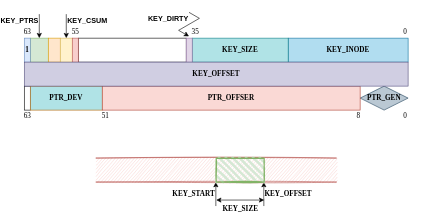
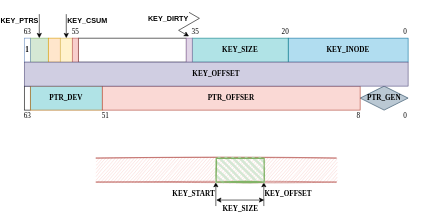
+ <mxCell id="11" value="20" style="text;html=1;resizable=0;autosize=1;align=center;verticalAlign=middle;points=[];fillColor=none;strokeColor=none;rounded=0;sketch=1;fontFamily=Verdana;" parent="1" vertex="1"><mxGeometry x="450" y="43" width="30" height="20" as="geometry" /></mxCell>
- <mxCell id="20" value="1" style="rounded=0;whiteSpace=wrap;html=1;sketch=0;fillColor=#dae8fc;strokeColor=#6c8ebf;fontFamily=Verdana;fontStyle=1;fontSize=12;" parent="1" vertex="1"><mxGeometry x="30" y="63" width="10" height="40" as="geometry" /></mxCell>
+ <mxCell id="20" value="1" style="rounded=0;whiteSpace=wrap;html=1;sketch=0;fillColor=#ffffff;strokeColor=#6c8ebf;fontFamily=Verdana;fontStyle=1;fontSize=12;" parent="1" vertex="1"><mxGeometry x="30" y="63" width="10" height="40" as="geometry" /></mxCell>
